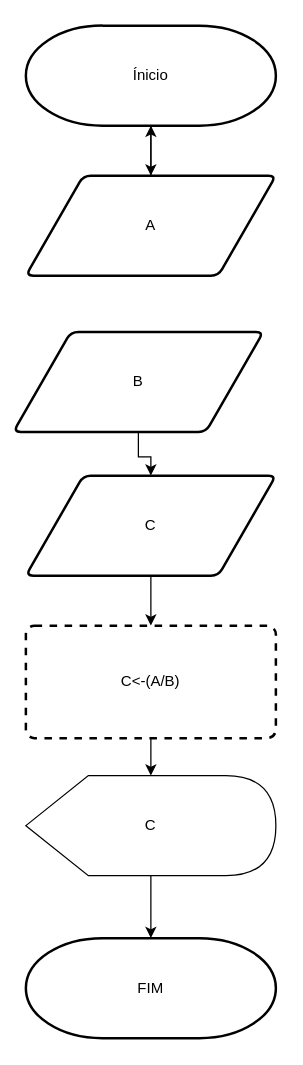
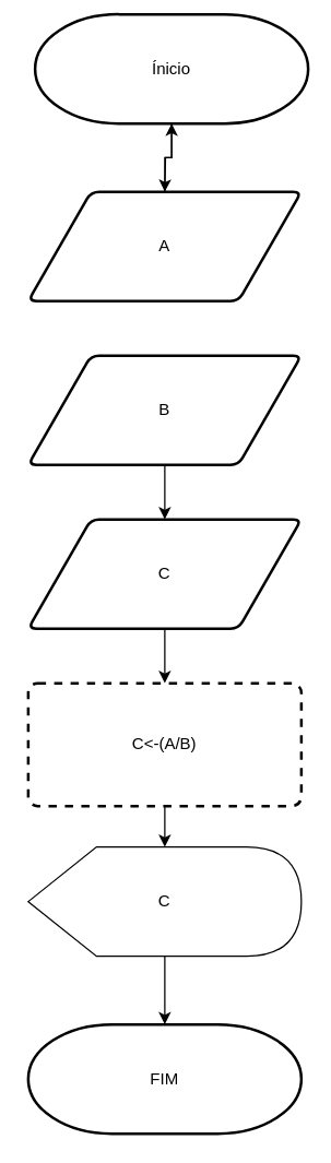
- <mxCell id="3" value="Ínicio" style="strokeWidth=2;html=1;shape=mxgraph.flowchart.terminator;whiteSpace=wrap;" vertex="1" parent="1"><mxGeometry x="20" y="20" width="200" height="80" as="geometry" /></mxCell>
+ <mxCell id="3" value="Ínicio" style="strokeWidth=2;html=1;shape=mxgraph.flowchart.terminator;whiteSpace=wrap;" vertex="1" parent="1"><mxGeometry x="25" y="10" width="200" height="80" as="geometry" /></mxCell>
- <mxCell id="7" value="B" style="shape=parallelogram;html=1;strokeWidth=2;perimeter=parallelogramPerimeter;whiteSpace=wrap;rounded=1;arcSize=12;size=0.23;" vertex="1" parent="1"><mxGeometry x="10" y="265" width="200" height="80" as="geometry" /></mxCell>
+ <mxCell id="7" value="B" style="shape=parallelogram;html=1;strokeWidth=2;perimeter=parallelogramPerimeter;whiteSpace=wrap;rounded=1;arcSize=12;size=0.23;" vertex="1" parent="1"><mxGeometry x="20" y="260" width="200" height="80" as="geometry" /></mxCell>
